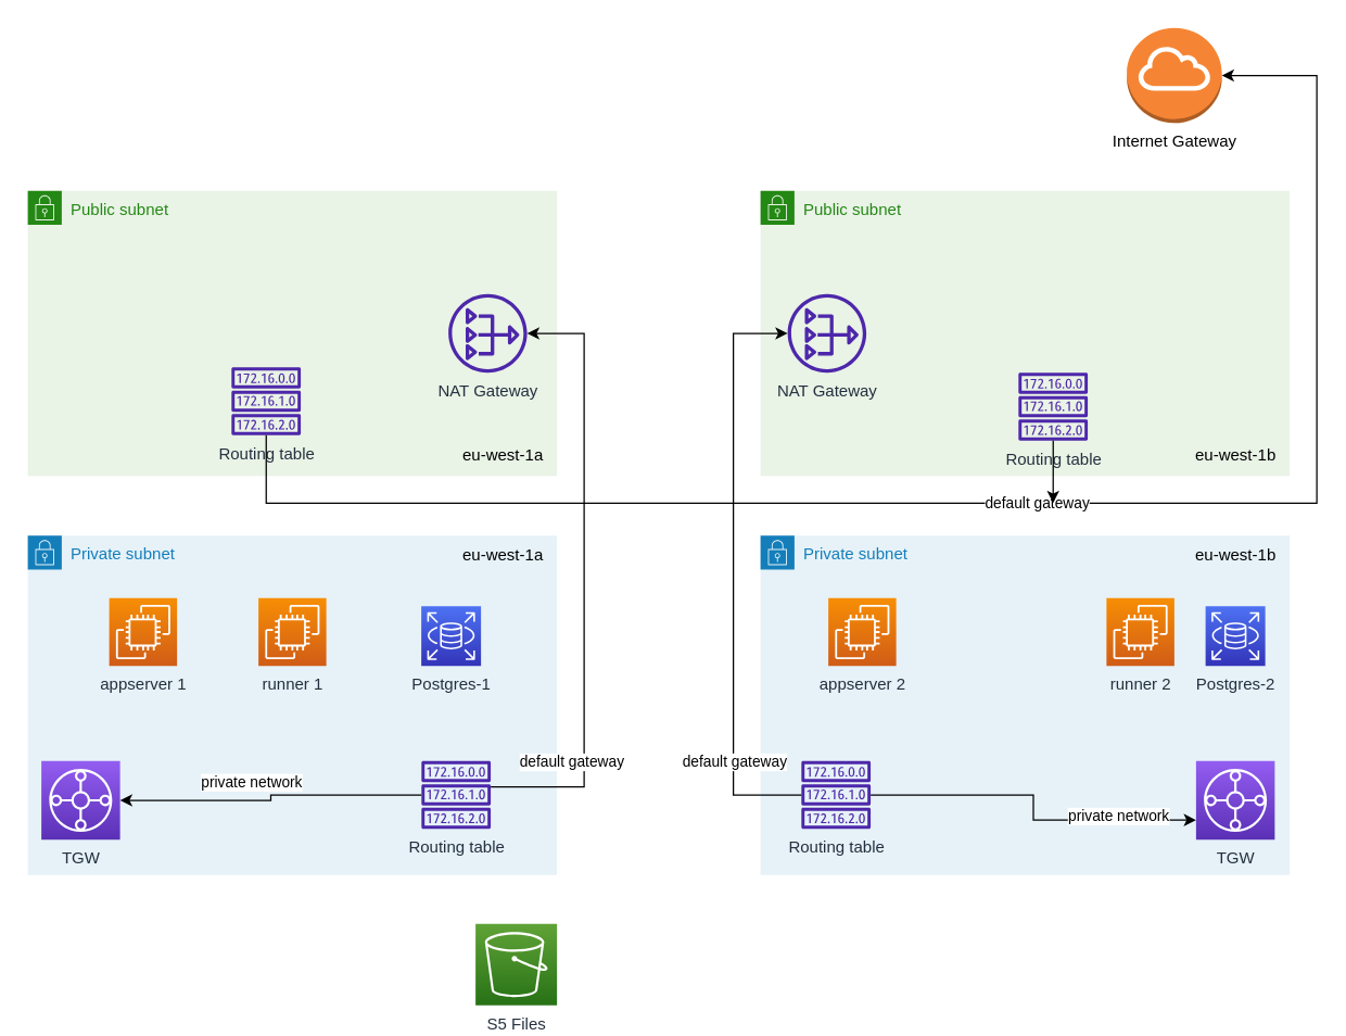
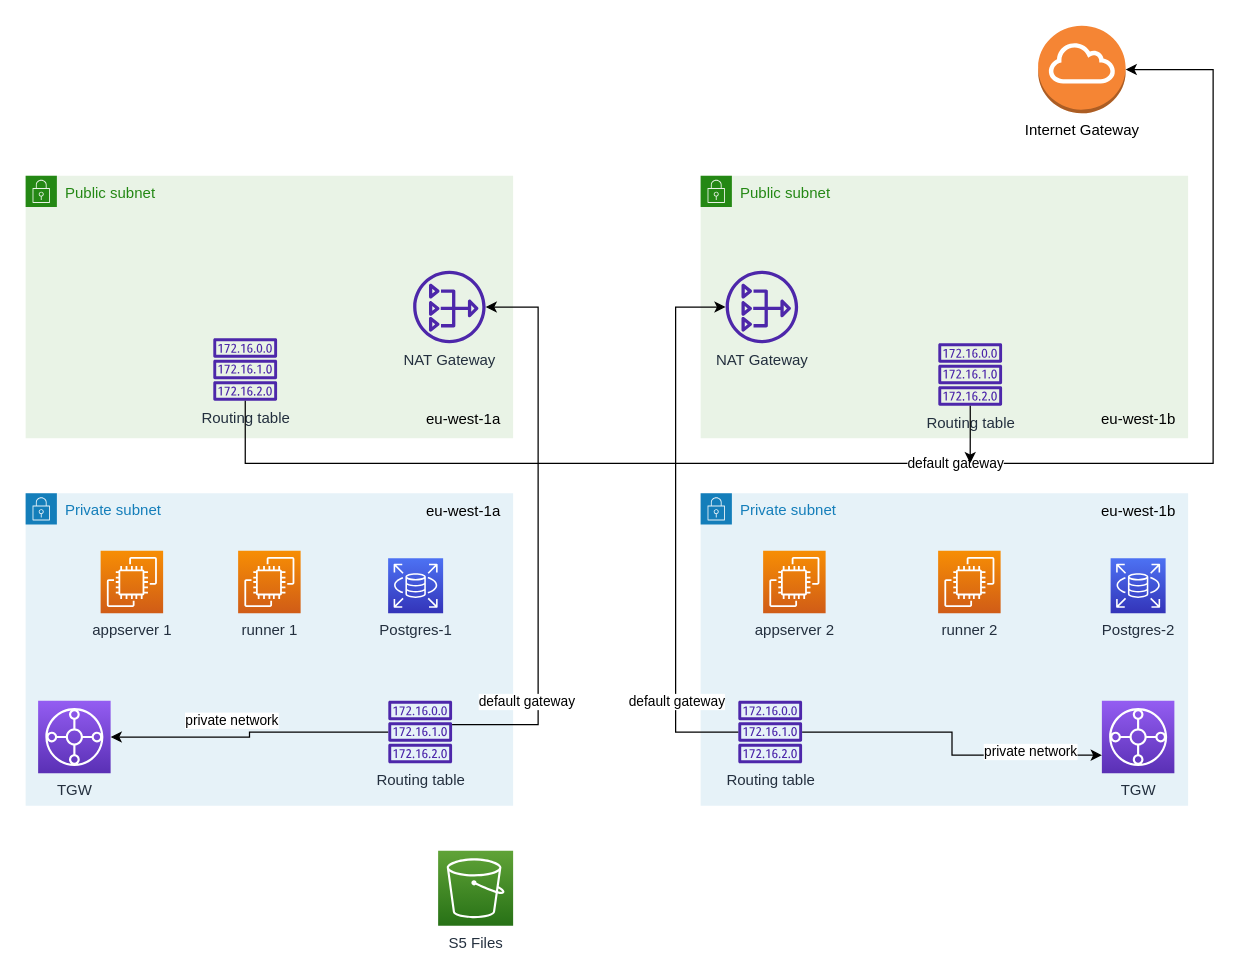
- <mxCell id="27" value="runner 2" style="sketch=0;points=[[0,0,0],[0.25,0,0],[0.5,0,0],[0.75,0,0],[1,0,0],[0,1,0],[0.25,1,0],[0.5,1,0],[0.75,1,0],[1,1,0],[0,0.25,0],[0,0.5,0],[0,0.75,0],[1,0.25,0],[1,0.5,0],[1,0.75,0]];outlineConnect=0;fontColor=#232F3E;gradientColor=#F78E04;gradientDirection=north;fillColor=#D05C17;strokeColor=#ffffff;dashed=0;verticalLabelPosition=bottom;verticalAlign=top;align=center;html=1;fontSize=12;fontStyle=0;aspect=fixed;shape=mxgraph.aws4.resourceIcon;resIcon=mxgraph.aws4.ec2;" vertex="1" parent="19"><mxGeometry x="255" y="46" width="50" height="50" as="geometry" /></mxCell>
+ <mxCell id="27" value="runner 2" style="sketch=0;points=[[0,0,0],[0.25,0,0],[0.5,0,0],[0.75,0,0],[1,0,0],[0,1,0],[0.25,1,0],[0.5,1,0],[0.75,1,0],[1,1,0],[0,0.25,0],[0,0.5,0],[0,0.75,0],[1,0.25,0],[1,0.5,0],[1,0.75,0]];outlineConnect=0;fontColor=#232F3E;gradientColor=#F78E04;gradientDirection=north;fillColor=#D05C17;strokeColor=#ffffff;dashed=0;verticalLabelPosition=bottom;verticalAlign=top;align=center;html=1;fontSize=12;fontStyle=0;aspect=fixed;shape=mxgraph.aws4.resourceIcon;resIcon=mxgraph.aws4.ec2;" vertex="1" parent="19"><mxGeometry x="190" y="46" width="50" height="50" as="geometry" /></mxCell>
